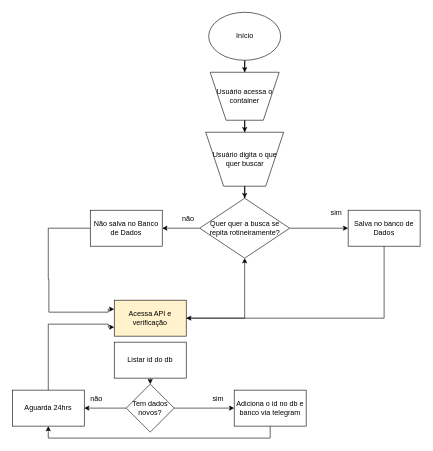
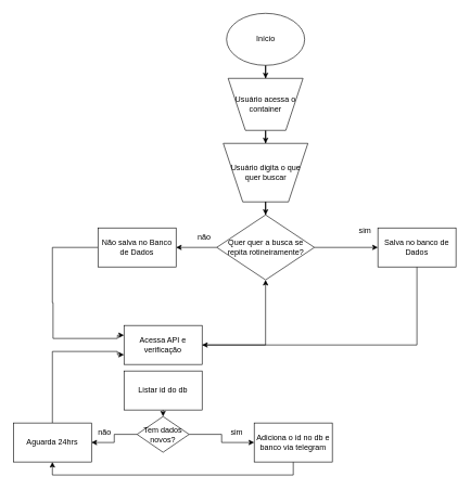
- <mxCell id="10" value="Acessa API e verificação" style="rounded=0;whiteSpace=wrap;html=1;fillColor=#fff2cc;" parent="1" vertex="1"><mxGeometry x="190" y="500" width="120" height="60" as="geometry" /></mxCell>
+ <mxCell id="10" value="Acessa API e verificação" style="rounded=0;whiteSpace=wrap;html=1;" parent="1" vertex="1"><mxGeometry x="190" y="500" width="120" height="60" as="geometry" /></mxCell>
- <mxCell id="18" value="Tem dados novos?" style="rhombus;whiteSpace=wrap;html=1;" parent="1" vertex="1"><mxGeometry x="210" y="640" width="80" height="80" as="geometry" /></mxCell>
+ <mxCell id="18" value="Tem dados novos?" style="rhombus;whiteSpace=wrap;html=1;" parent="1" vertex="1"><mxGeometry x="210" y="640" width="80" height="55" as="geometry" /></mxCell>
